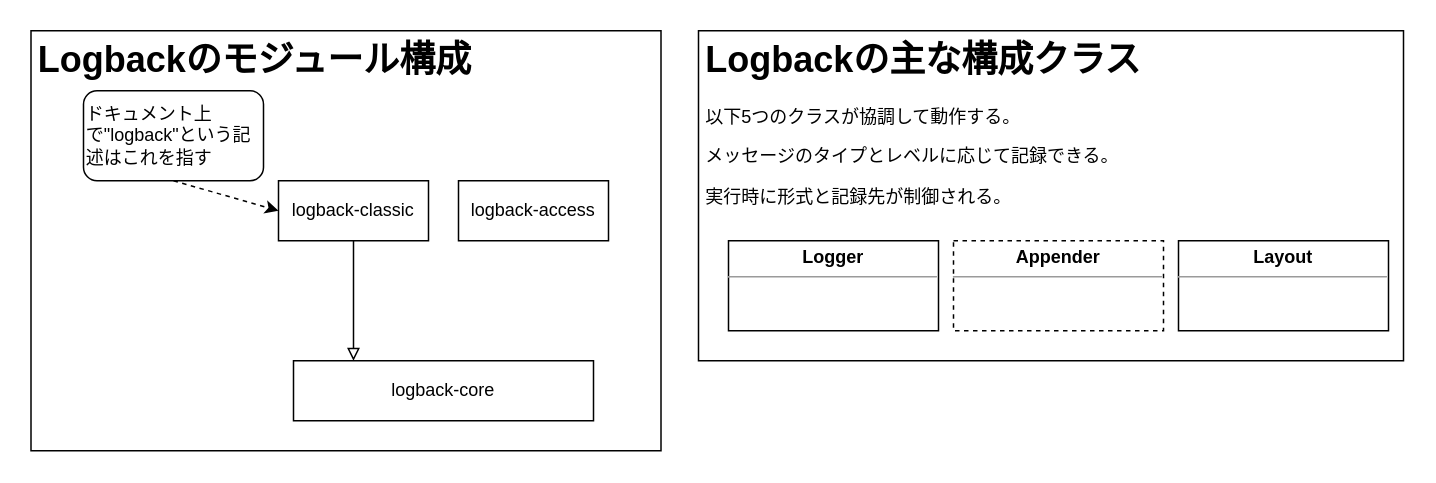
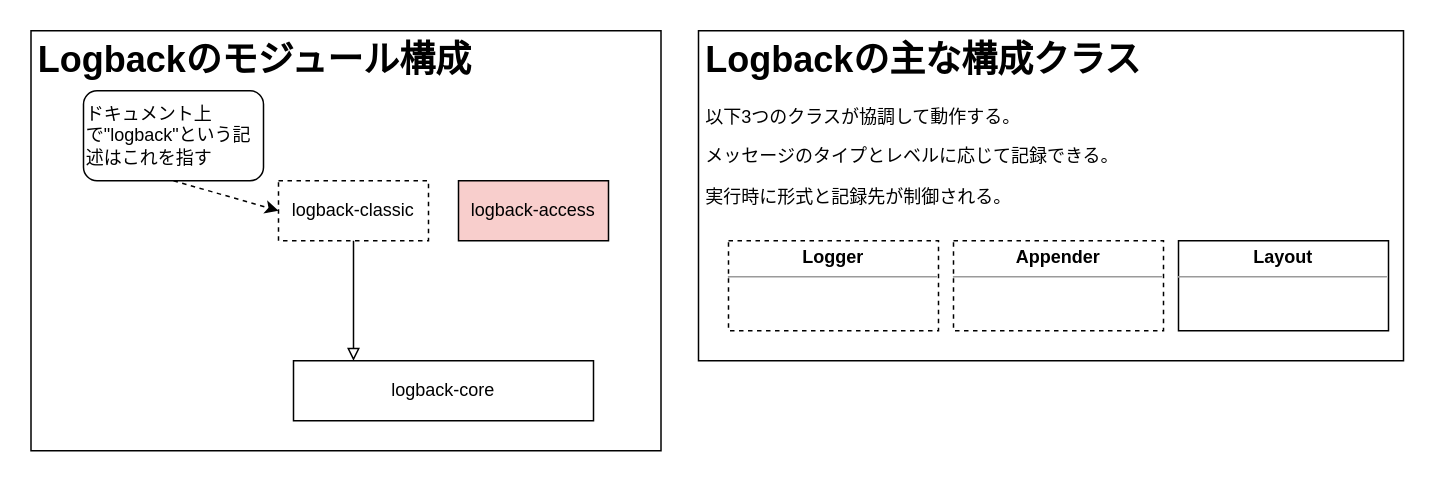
- <mxCell id="9" value="&lt;p style=&quot;line-height: 0.8;&quot;&gt;&lt;/p&gt;&lt;h1&gt;Logbackの主な構成クラス&lt;/h1&gt;&lt;p&gt;以下5つのクラスが協調して動作する。&lt;/p&gt;&lt;p&gt;メッセージのタイプとレベルに応じて記録できる。&lt;/p&gt;&lt;p&gt;実行時に形式と記録先が制御される。&lt;/p&gt;&lt;p&gt;&lt;/p&gt;" style="text;html=1;strokeColor=default;fillColor=#FFFFFF;spacing=5;spacingTop=-20;whiteSpace=wrap;overflow=hidden;rounded=0;" vertex="1" parent="1"><mxGeometry x="465" y="20" width="470" height="220" as="geometry" /></mxCell>
+ <mxCell id="9" value="&lt;p style=&quot;line-height: 0.8;&quot;&gt;&lt;/p&gt;&lt;h1&gt;Logbackの主な構成クラス&lt;/h1&gt;&lt;p&gt;以下3つのクラスが協調して動作する。&lt;/p&gt;&lt;p&gt;メッセージのタイプとレベルに応じて記録できる。&lt;/p&gt;&lt;p&gt;実行時に形式と記録先が制御される。&lt;/p&gt;&lt;p&gt;&lt;/p&gt;" style="text;html=1;strokeColor=default;fillColor=#FFFFFF;spacing=5;spacingTop=-20;whiteSpace=wrap;overflow=hidden;rounded=0;" vertex="1" parent="1"><mxGeometry x="465" y="20" width="470" height="220" as="geometry" /></mxCell>
- <mxCell id="4" value="logback-classic" style="rounded=0;whiteSpace=wrap;html=1;" vertex="1" parent="1"><mxGeometry x="185" y="120" width="100" height="40" as="geometry" /></mxCell>
+ <mxCell id="4" value="logback-classic" style="rounded=0;whiteSpace=wrap;html=1;dashed=1;" vertex="1" parent="1"><mxGeometry x="185" y="120" width="100" height="40" as="geometry" /></mxCell>
- <mxCell id="6" value="logback-access" style="rounded=0;whiteSpace=wrap;html=1;" vertex="1" parent="1"><mxGeometry x="305" y="120" width="100" height="40" as="geometry" /></mxCell>
+ <mxCell id="6" value="logback-access" style="rounded=0;whiteSpace=wrap;html=1;fillColor=#f8cecc;" vertex="1" parent="1"><mxGeometry x="305" y="120" width="100" height="40" as="geometry" /></mxCell>
- <mxCell id="10" value="&lt;p style=&quot;margin:0px;margin-top:4px;text-align:center;&quot;&gt;&lt;b&gt;Logger&lt;/b&gt;&lt;/p&gt;&lt;hr size=&quot;1&quot;&gt;&lt;div style=&quot;height:2px;&quot;&gt;&lt;/div&gt;" style="verticalAlign=top;align=left;overflow=fill;fontSize=12;fontFamily=Helvetica;html=1;container=0;" vertex="1" parent="1"><mxGeometry x="485" y="160" width="140" height="60" as="geometry" /></mxCell>
+ <mxCell id="10" value="&lt;p style=&quot;margin:0px;margin-top:4px;text-align:center;&quot;&gt;&lt;b&gt;Logger&lt;/b&gt;&lt;/p&gt;&lt;hr size=&quot;1&quot;&gt;&lt;div style=&quot;height:2px;&quot;&gt;&lt;/div&gt;" style="verticalAlign=top;align=left;overflow=fill;fontSize=12;fontFamily=Helvetica;html=1;container=0;dashed=1;" vertex="1" parent="1"><mxGeometry x="485" y="160" width="140" height="60" as="geometry" /></mxCell>
